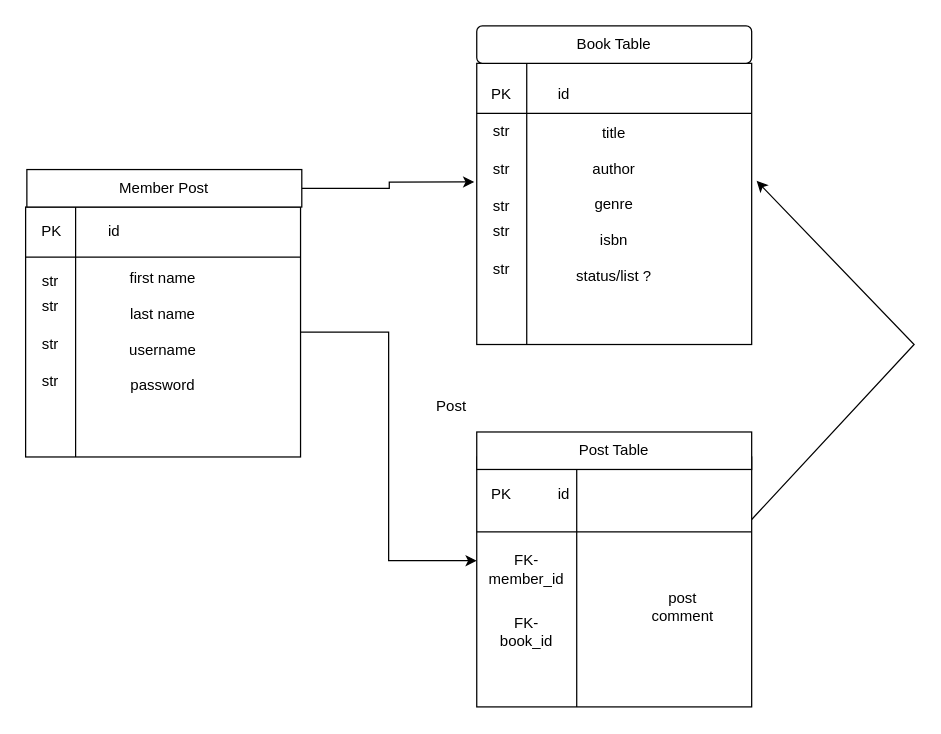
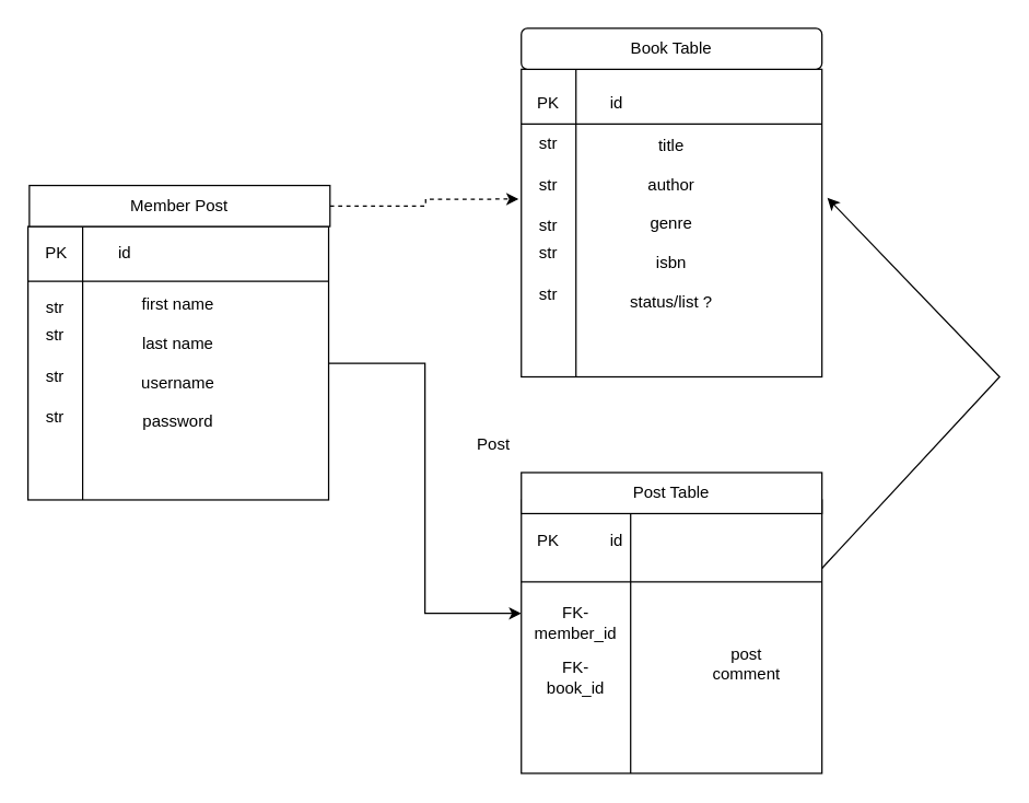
- <mxCell id="4" style="edgeStyle=orthogonalEdgeStyle;rounded=0;orthogonalLoop=1;jettySize=auto;html=1;entryX=-0.009;entryY=0.422;entryDx=0;entryDy=0;entryPerimeter=0;" edge="1" parent="1" source="5" target="12"><mxGeometry relative="1" as="geometry" /></mxCell>
+ <mxCell id="4" style="edgeStyle=orthogonalEdgeStyle;rounded=0;orthogonalLoop=1;jettySize=auto;html=1;entryX=-0.009;entryY=0.422;entryDx=0;entryDy=0;entryPerimeter=0;dashed=1;" edge="1" parent="1" source="5" target="12"><mxGeometry relative="1" as="geometry" /></mxCell>
- <mxCell id="22" value="FK- book_id&lt;br&gt;" style="text;html=1;strokeColor=none;fillColor=none;align=center;verticalAlign=middle;whiteSpace=wrap;rounded=0;" vertex="1" parent="1"><mxGeometry x="401" y="495" width="40" height="20" as="geometry" /></mxCell>
+ <mxCell id="22" value="FK- book_id&lt;br&gt;" style="text;html=1;strokeColor=none;fillColor=none;align=center;verticalAlign=middle;whiteSpace=wrap;rounded=0;" vertex="1" parent="1"><mxGeometry x="401" y="485" width="40" height="20" as="geometry" /></mxCell>
